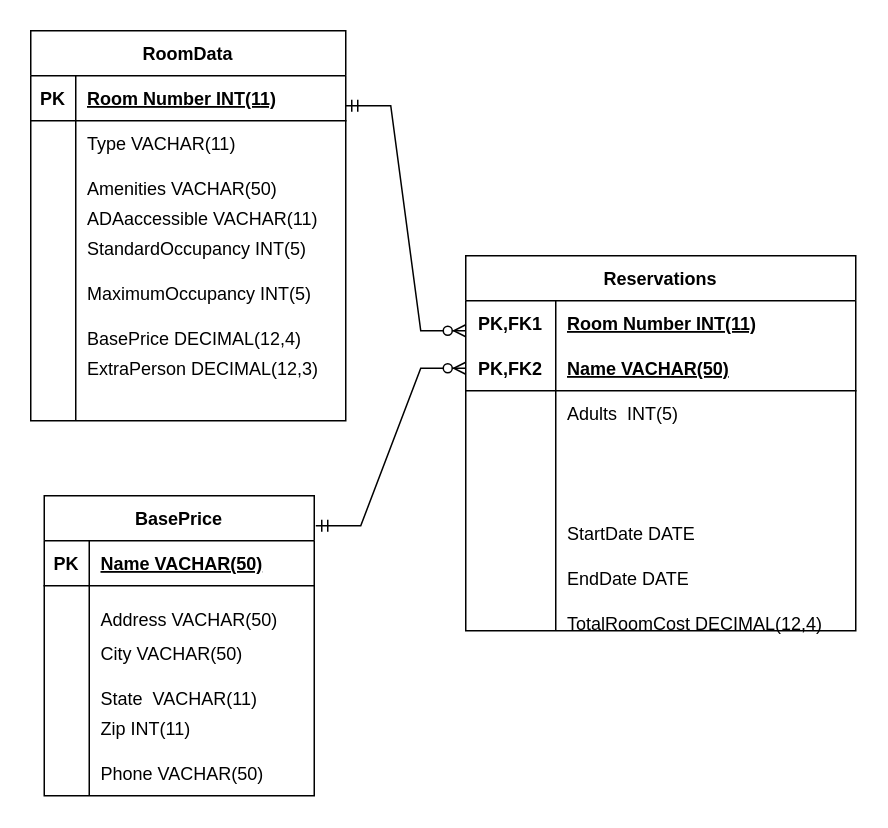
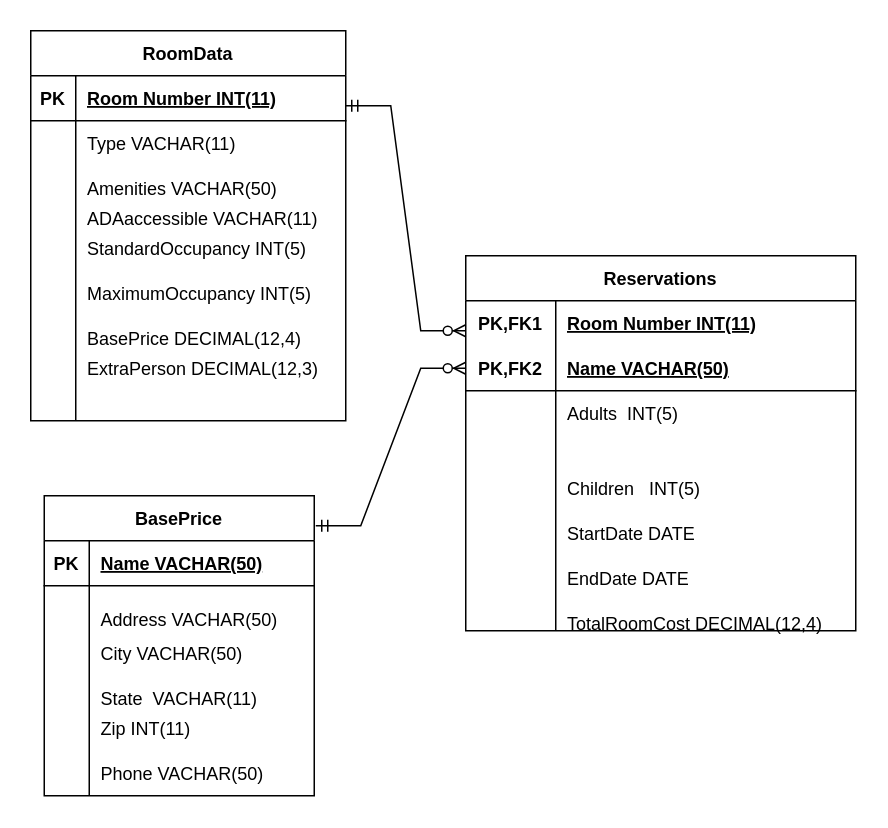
+ <mxCell id="57" value="Children   INT(5)" style="shape=partialRectangle;connectable=0;fillColor=none;top=0;left=0;bottom=0;right=0;align=left;spacingLeft=6;overflow=hidden;fontStyle=0" vertex="1" parent="1"><mxGeometry x="370" y="310" width="200" height="30" as="geometry"><mxRectangle width="200" height="30" as="alternateBounds" /></mxGeometry></mxCell>
